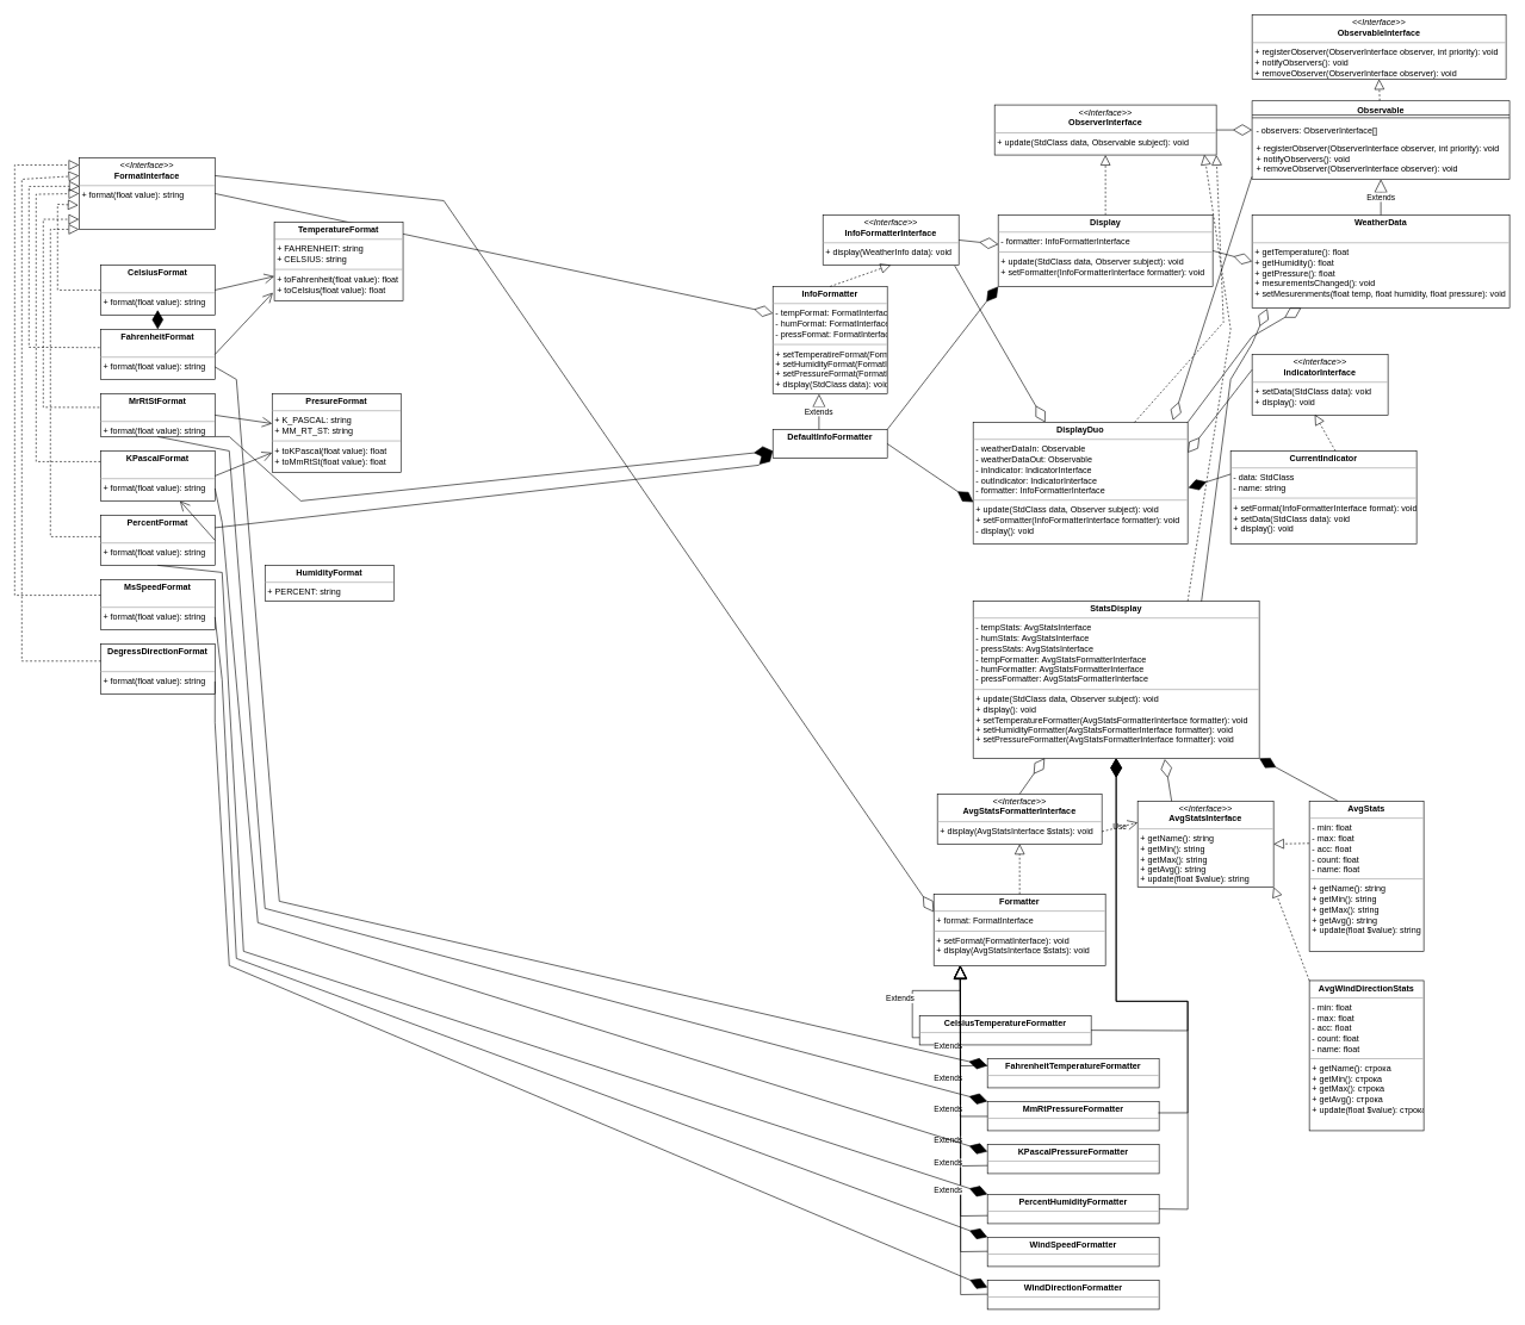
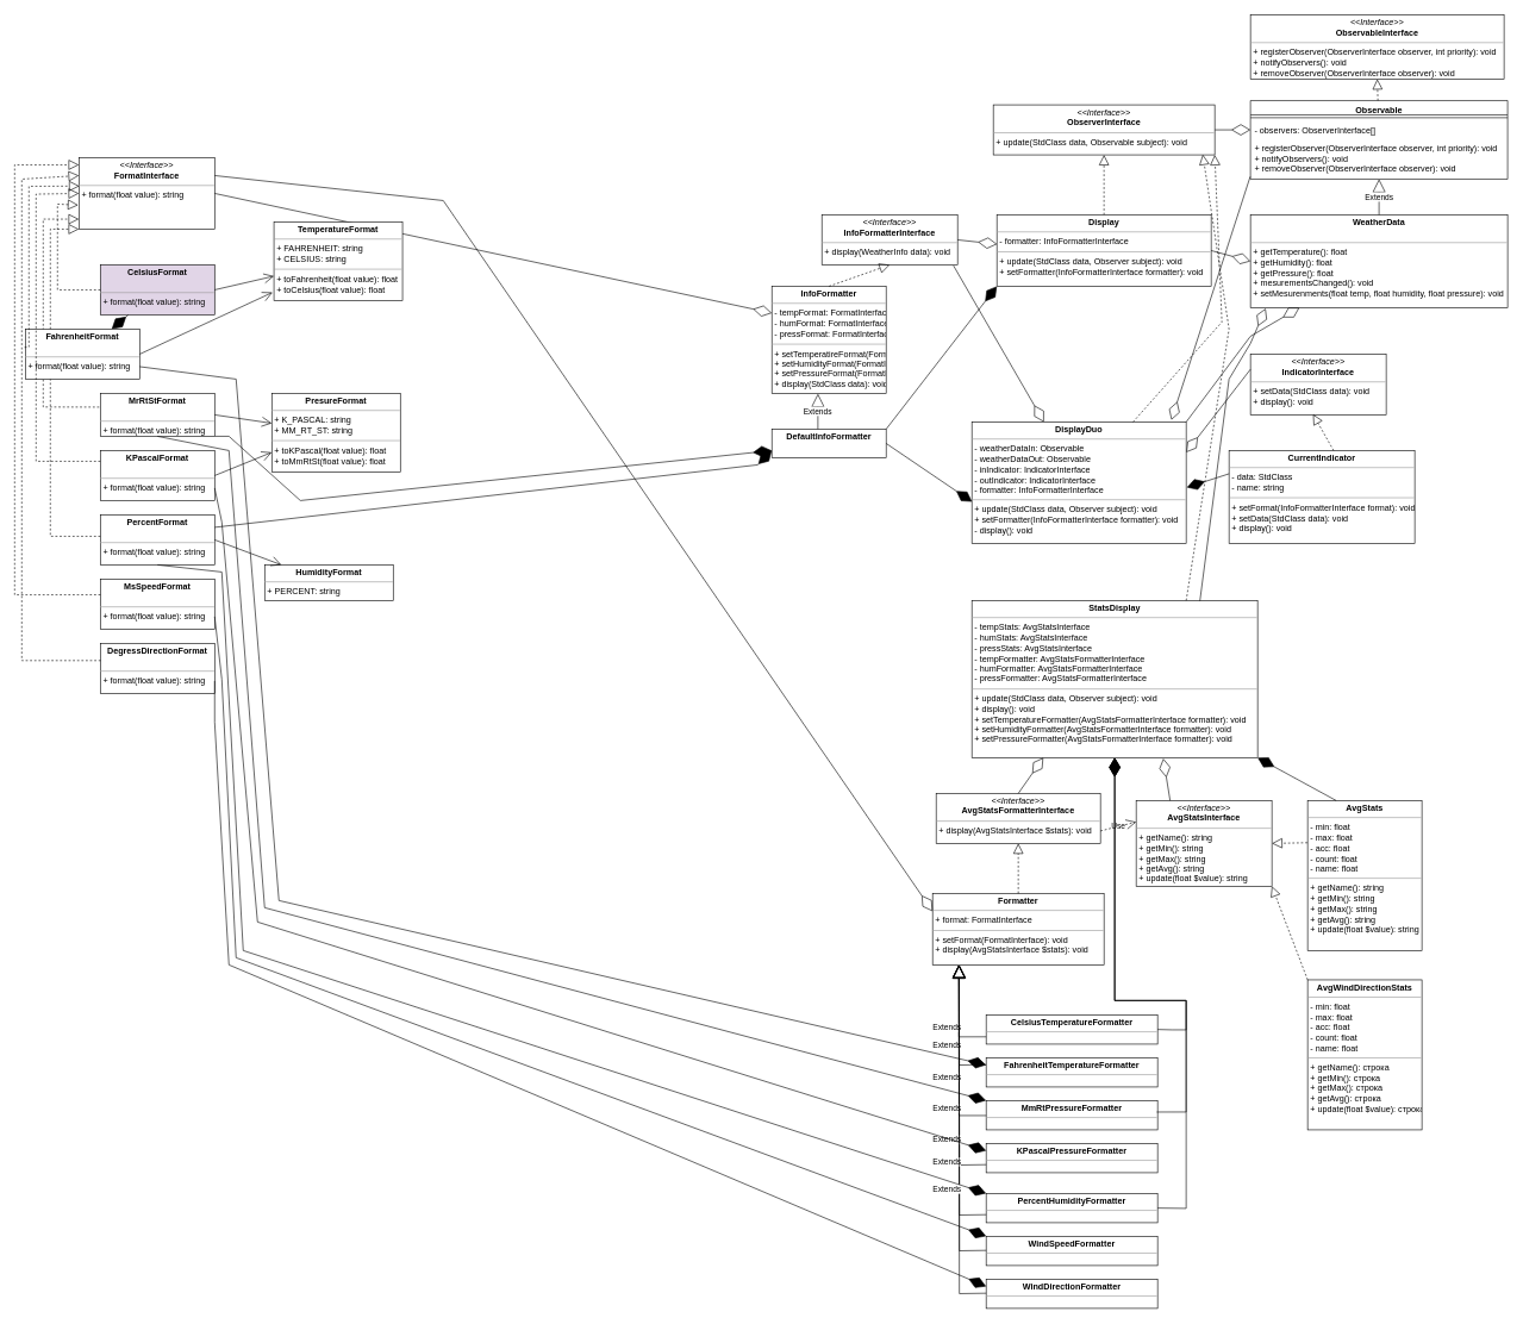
- <mxCell id="23" value="&lt;p style=&quot;margin: 0px ; margin-top: 4px ; text-align: center&quot;&gt;&lt;b&gt;CelsiusFormat&lt;/b&gt;&lt;/p&gt;&lt;p style=&quot;margin: 0px ; margin-left: 4px&quot;&gt;&lt;br&gt;&lt;/p&gt;&lt;hr size=&quot;1&quot;&gt;&lt;p style=&quot;margin: 0px ; margin-left: 4px&quot;&gt;+ format(float value): string&lt;/p&gt;" style="verticalAlign=top;align=left;overflow=fill;fontSize=12;fontFamily=Helvetica;html=1;" parent="1" vertex="1"><mxGeometry x="140" y="370" width="160" height="70" as="geometry" /></mxCell>
+ <mxCell id="23" value="&lt;p style=&quot;margin: 0px ; margin-top: 4px ; text-align: center&quot;&gt;&lt;b&gt;CelsiusFormat&lt;/b&gt;&lt;/p&gt;&lt;p style=&quot;margin: 0px ; margin-left: 4px&quot;&gt;&lt;br&gt;&lt;/p&gt;&lt;hr size=&quot;1&quot;&gt;&lt;p style=&quot;margin: 0px ; margin-left: 4px&quot;&gt;+ format(float value): string&lt;/p&gt;" style="verticalAlign=top;align=left;overflow=fill;fontSize=12;fontFamily=Helvetica;html=1;fillColor=#e1d5e7;" parent="1" vertex="1"><mxGeometry x="140" y="370" width="160" height="70" as="geometry" /></mxCell>
- <mxCell id="77" value="&lt;p style=&quot;margin: 0px ; margin-top: 4px ; text-align: center&quot;&gt;&lt;b&gt;FahrenheitFormat&lt;/b&gt;&lt;/p&gt;&lt;p style=&quot;margin: 0px ; margin-left: 4px&quot;&gt;&lt;br&gt;&lt;/p&gt;&lt;hr size=&quot;1&quot;&gt;&lt;p style=&quot;margin: 0px ; margin-left: 4px&quot;&gt;+ format(float value): string&lt;/p&gt;" style="verticalAlign=top;align=left;overflow=fill;fontSize=12;fontFamily=Helvetica;html=1;" parent="1" vertex="1"><mxGeometry x="140" y="460" width="160" height="70" as="geometry" /></mxCell>
+ <mxCell id="77" value="&lt;p style=&quot;margin: 0px ; margin-top: 4px ; text-align: center&quot;&gt;&lt;b&gt;FahrenheitFormat&lt;/b&gt;&lt;/p&gt;&lt;p style=&quot;margin: 0px ; margin-left: 4px&quot;&gt;&lt;br&gt;&lt;/p&gt;&lt;hr size=&quot;1&quot;&gt;&lt;p style=&quot;margin: 0px ; margin-left: 4px&quot;&gt;+ format(float value): string&lt;/p&gt;" style="verticalAlign=top;align=left;overflow=fill;fontSize=12;fontFamily=Helvetica;html=1;" parent="1" vertex="1"><mxGeometry x="35" y="460" width="160" height="70" as="geometry" /></mxCell>
- <mxCell id="39" value="" style="endArrow=open;endFill=1;endSize=12;html=1;rounded=0;exitX=1;exitY=0.5;exitDx=0;exitDy=0;" parent="1" source="24" target="78" edge="1"><mxGeometry width="160" relative="1" as="geometry"><mxPoint x="650" y="590" as="sourcePoint" /><mxPoint x="611.29" y="690" as="targetPoint" /></mxGeometry></mxCell>
+ <mxCell id="39" value="" style="endArrow=open;endFill=1;endSize=12;html=1;rounded=0;exitX=1;exitY=0.5;exitDx=0;exitDy=0;" parent="1" source="24" target="34" edge="1"><mxGeometry width="160" relative="1" as="geometry"><mxPoint x="650" y="590" as="sourcePoint" /><mxPoint x="611.29" y="690" as="targetPoint" /></mxGeometry></mxCell>
- <mxCell id="58" value="&lt;p style=&quot;margin: 0px ; margin-top: 4px ; text-align: center&quot;&gt;&lt;b&gt;CelsiusTemperatureFormatter&lt;/b&gt;&lt;/p&gt;&lt;hr size=&quot;1&quot;&gt;&lt;p style=&quot;margin: 0px ; margin-left: 4px&quot;&gt;&lt;br&gt;&lt;/p&gt;" style="verticalAlign=top;align=left;overflow=fill;fontSize=12;fontFamily=Helvetica;html=1;" parent="1" vertex="1"><mxGeometry x="1285" y="1420" width="240" height="41" as="geometry" /></mxCell>
+ <mxCell id="58" value="&lt;p style=&quot;margin: 0px ; margin-top: 4px ; text-align: center&quot;&gt;&lt;b&gt;CelsiusTemperatureFormatter&lt;/b&gt;&lt;/p&gt;&lt;hr size=&quot;1&quot;&gt;&lt;p style=&quot;margin: 0px ; margin-left: 4px&quot;&gt;&lt;br&gt;&lt;/p&gt;" style="verticalAlign=top;align=left;overflow=fill;fontSize=12;fontFamily=Helvetica;html=1;" parent="1" vertex="1"><mxGeometry x="1380" y="1420" width="240" height="41" as="geometry" /></mxCell>
